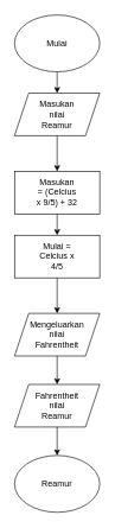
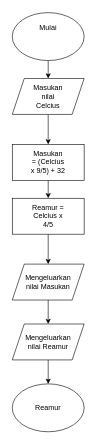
- <mxCell id="4" value="Mulai" style="text;html=1;align=center;verticalAlign=middle;whiteSpace=wrap;rounded=0;" vertex="1" parent="1"><mxGeometry x="50" y="45" width="60" height="30" as="geometry" /></mxCell>
+ <mxCell id="4" value="Mulai" style="text;html=1;align=center;verticalAlign=middle;whiteSpace=wrap;rounded=0;" vertex="1" parent="1"><mxGeometry x="50" y="30" width="60" height="30" as="geometry" /></mxCell>
- <mxCell id="7" value="Masukan nilai Reamur" style="text;html=1;align=center;verticalAlign=middle;whiteSpace=wrap;rounded=0;" vertex="1" parent="1"><mxGeometry x="50" y="145" width="60" height="30" as="geometry" /></mxCell>
+ <mxCell id="7" value="Masukan nilai Celcius" style="text;html=1;align=center;verticalAlign=middle;whiteSpace=wrap;rounded=0;" vertex="1" parent="1"><mxGeometry x="50" y="145" width="60" height="30" as="geometry" /></mxCell>
- <mxCell id="14" value="Mulai = Celcius x 4/5" style="text;html=1;align=center;verticalAlign=middle;whiteSpace=wrap;rounded=0;" vertex="1" parent="12"><mxGeometry x="30" y="15" width="60" height="30" as="geometry" /></mxCell>
+ <mxCell id="14" value="Reamur = Celcius x 4/5" style="text;html=1;align=center;verticalAlign=middle;whiteSpace=wrap;rounded=0;" vertex="1" parent="12"><mxGeometry x="30" y="15" width="60" height="30" as="geometry" /></mxCell>
- <mxCell id="18" value="Mengeluarkan nilai Fahrentheit" style="text;html=1;align=center;verticalAlign=middle;whiteSpace=wrap;rounded=0;" vertex="1" parent="16"><mxGeometry x="30" y="15" width="60" height="30" as="geometry" /></mxCell>
+ <mxCell id="18" value="Mengeluarkan nilai Masukan" style="text;html=1;align=center;verticalAlign=middle;whiteSpace=wrap;rounded=0;" vertex="1" parent="16"><mxGeometry x="30" y="15" width="60" height="30" as="geometry" /></mxCell>
- <mxCell id="21" value="Fahrentheit nilai Reamur" style="text;html=1;align=center;verticalAlign=middle;whiteSpace=wrap;rounded=0;" vertex="1" parent="19"><mxGeometry x="30" y="15" width="60" height="30" as="geometry" /></mxCell>
+ <mxCell id="21" value="Mengeluarkan nilai Reamur" style="text;html=1;align=center;verticalAlign=middle;whiteSpace=wrap;rounded=0;" vertex="1" parent="19"><mxGeometry x="30" y="15" width="60" height="30" as="geometry" /></mxCell>
